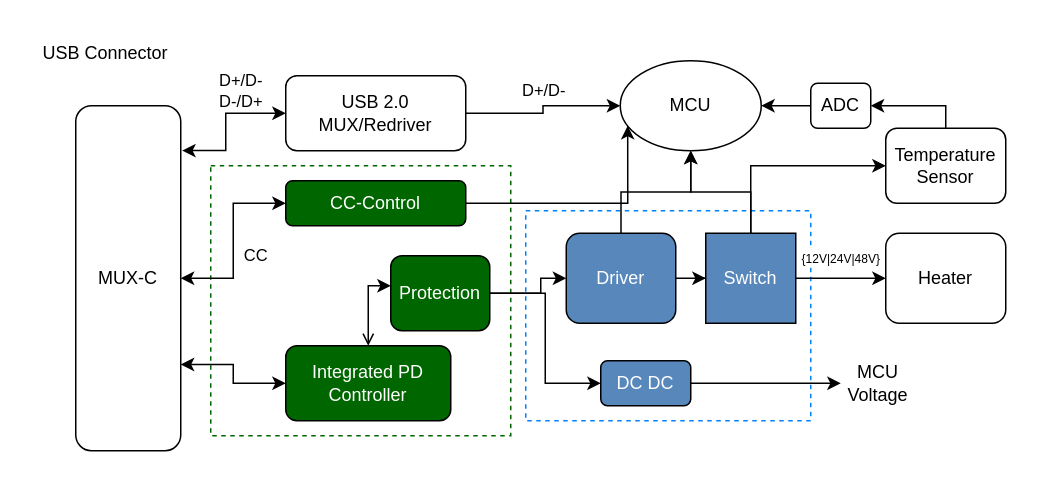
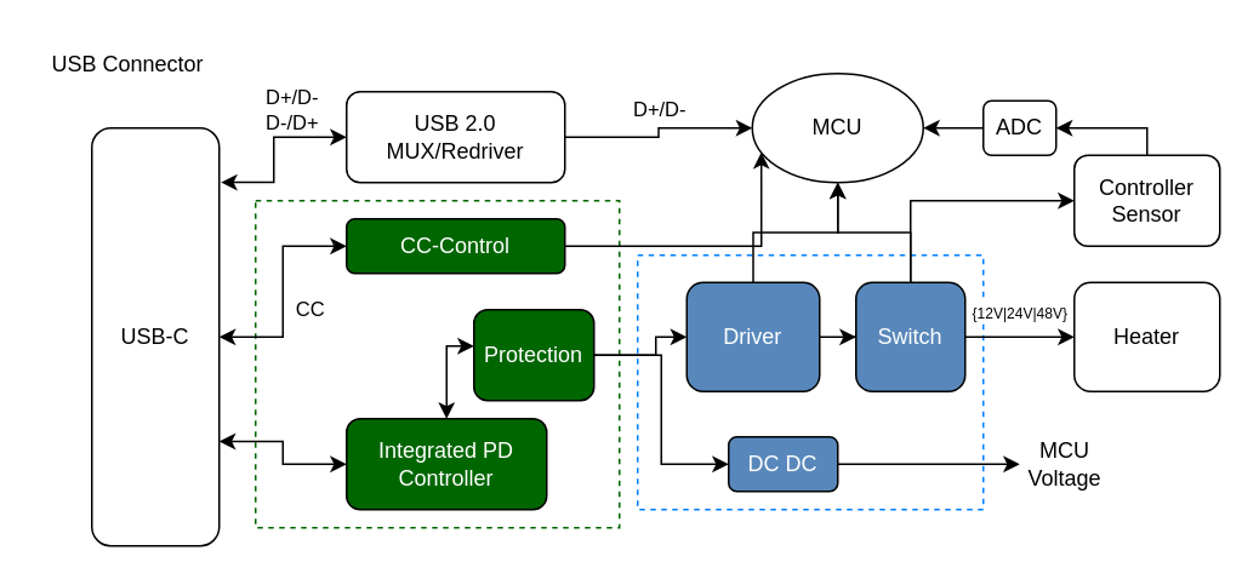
- <mxCell id="32" value="Temperature Sensor" style="rounded=1;whiteSpace=wrap;html=1;" vertex="1" parent="1"><mxGeometry x="590" y="85" width="80" height="50" as="geometry" /></mxCell>
+ <mxCell id="32" value="Controller Sensor" style="rounded=1;whiteSpace=wrap;html=1;" vertex="1" parent="1"><mxGeometry x="590" y="85" width="80" height="50" as="geometry" /></mxCell>
- <mxCell id="4" value="MUX-C" style="rounded=1;whiteSpace=wrap;html=1;" vertex="1" parent="1"><mxGeometry x="50" y="70" width="70" height="230" as="geometry" /></mxCell>
+ <mxCell id="4" value="USB-C" style="rounded=1;whiteSpace=wrap;html=1;" vertex="1" parent="1"><mxGeometry x="50" y="70" width="70" height="230" as="geometry" /></mxCell>
- <mxCell id="25" value="Switch" style="whiteSpace=wrap;html=1;fillColor=#5888bb;strokeColor=#000000;fontColor=#FFFFFF;rounded=0;" vertex="1" parent="1"><mxGeometry x="470" y="155" width="60" height="60" as="geometry" /></mxCell>
+ <mxCell id="25" value="Switch" style="rounded=1;whiteSpace=wrap;html=1;fillColor=#5888bb;strokeColor=#000000;fontColor=#FFFFFF;" vertex="1" parent="1"><mxGeometry x="470" y="155" width="60" height="60" as="geometry" /></mxCell>
- <mxCell id="14" style="edgeStyle=orthogonalEdgeStyle;rounded=0;orthogonalLoop=1;jettySize=auto;html=1;startArrow=classic;startFill=1;endArrow=open;" edge="1" parent="1" source="17" target="13"><mxGeometry relative="1" as="geometry"><Array as="points"><mxPoint x="245" y="190" /></Array></mxGeometry></mxCell>
+ <mxCell id="14" style="edgeStyle=orthogonalEdgeStyle;rounded=0;orthogonalLoop=1;jettySize=auto;html=1;startArrow=classic;startFill=1;" edge="1" parent="1" source="17" target="13"><mxGeometry relative="1" as="geometry"><Array as="points"><mxPoint x="245" y="190" /></Array></mxGeometry></mxCell>
